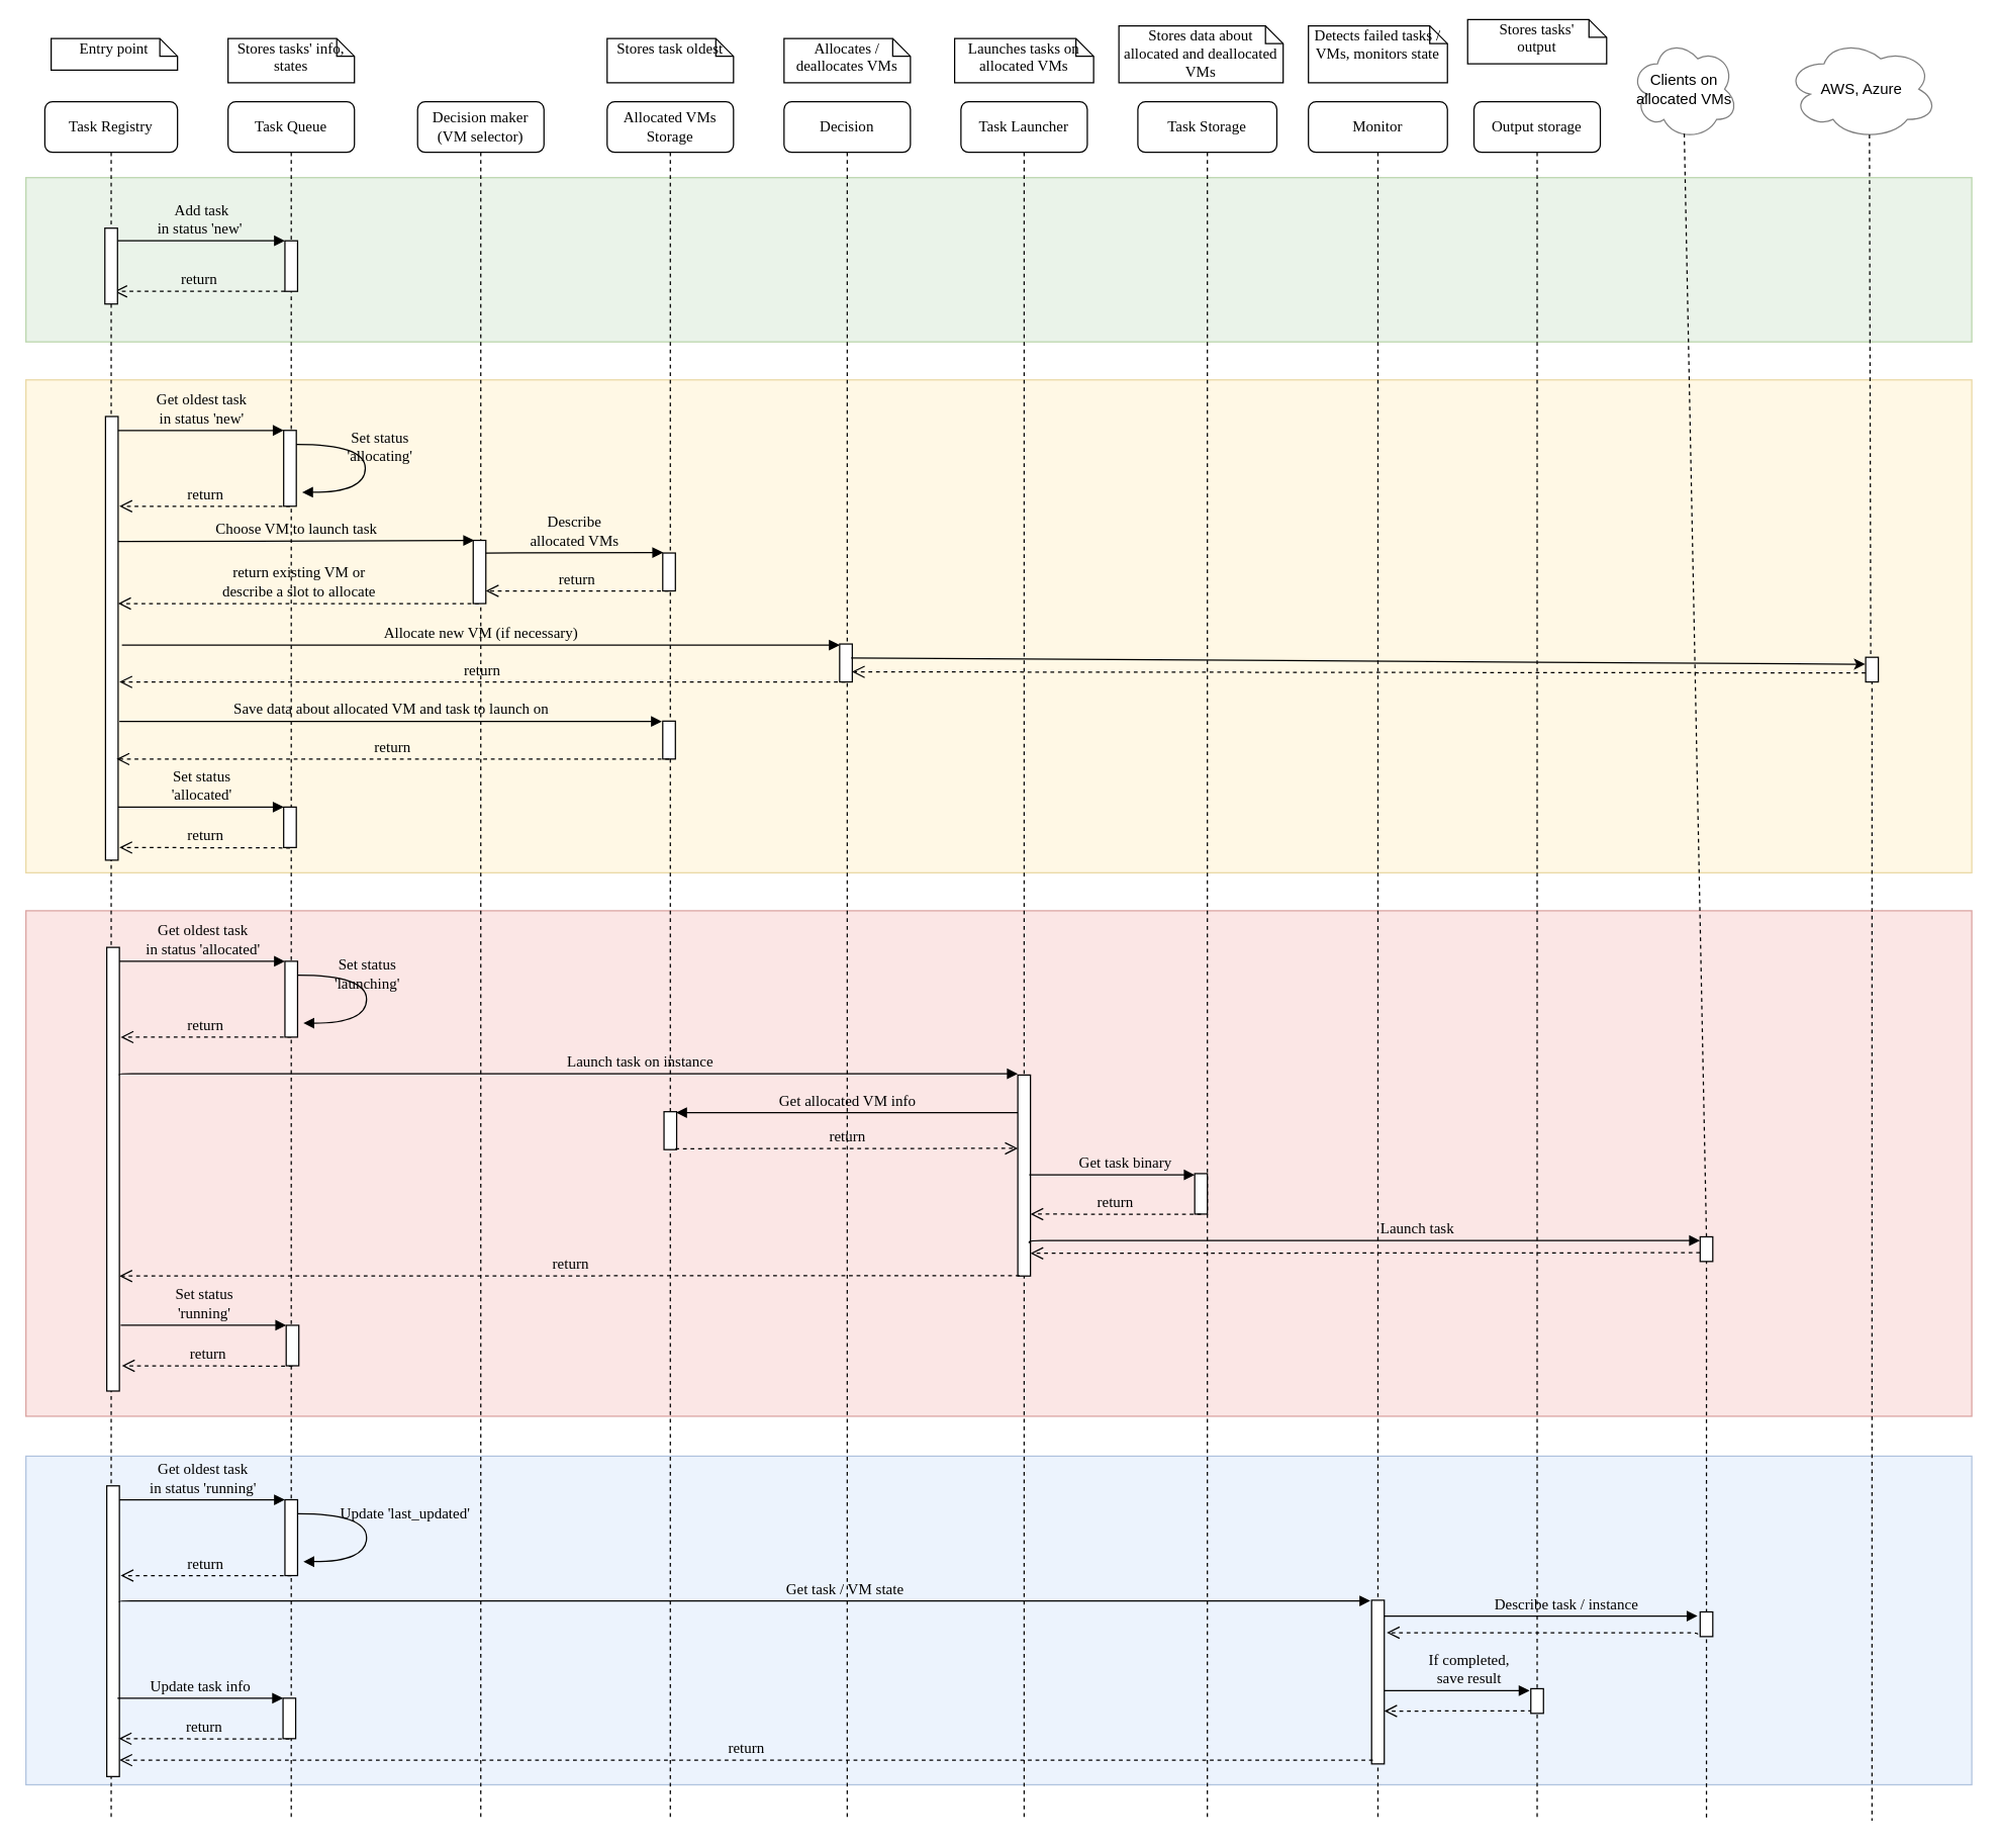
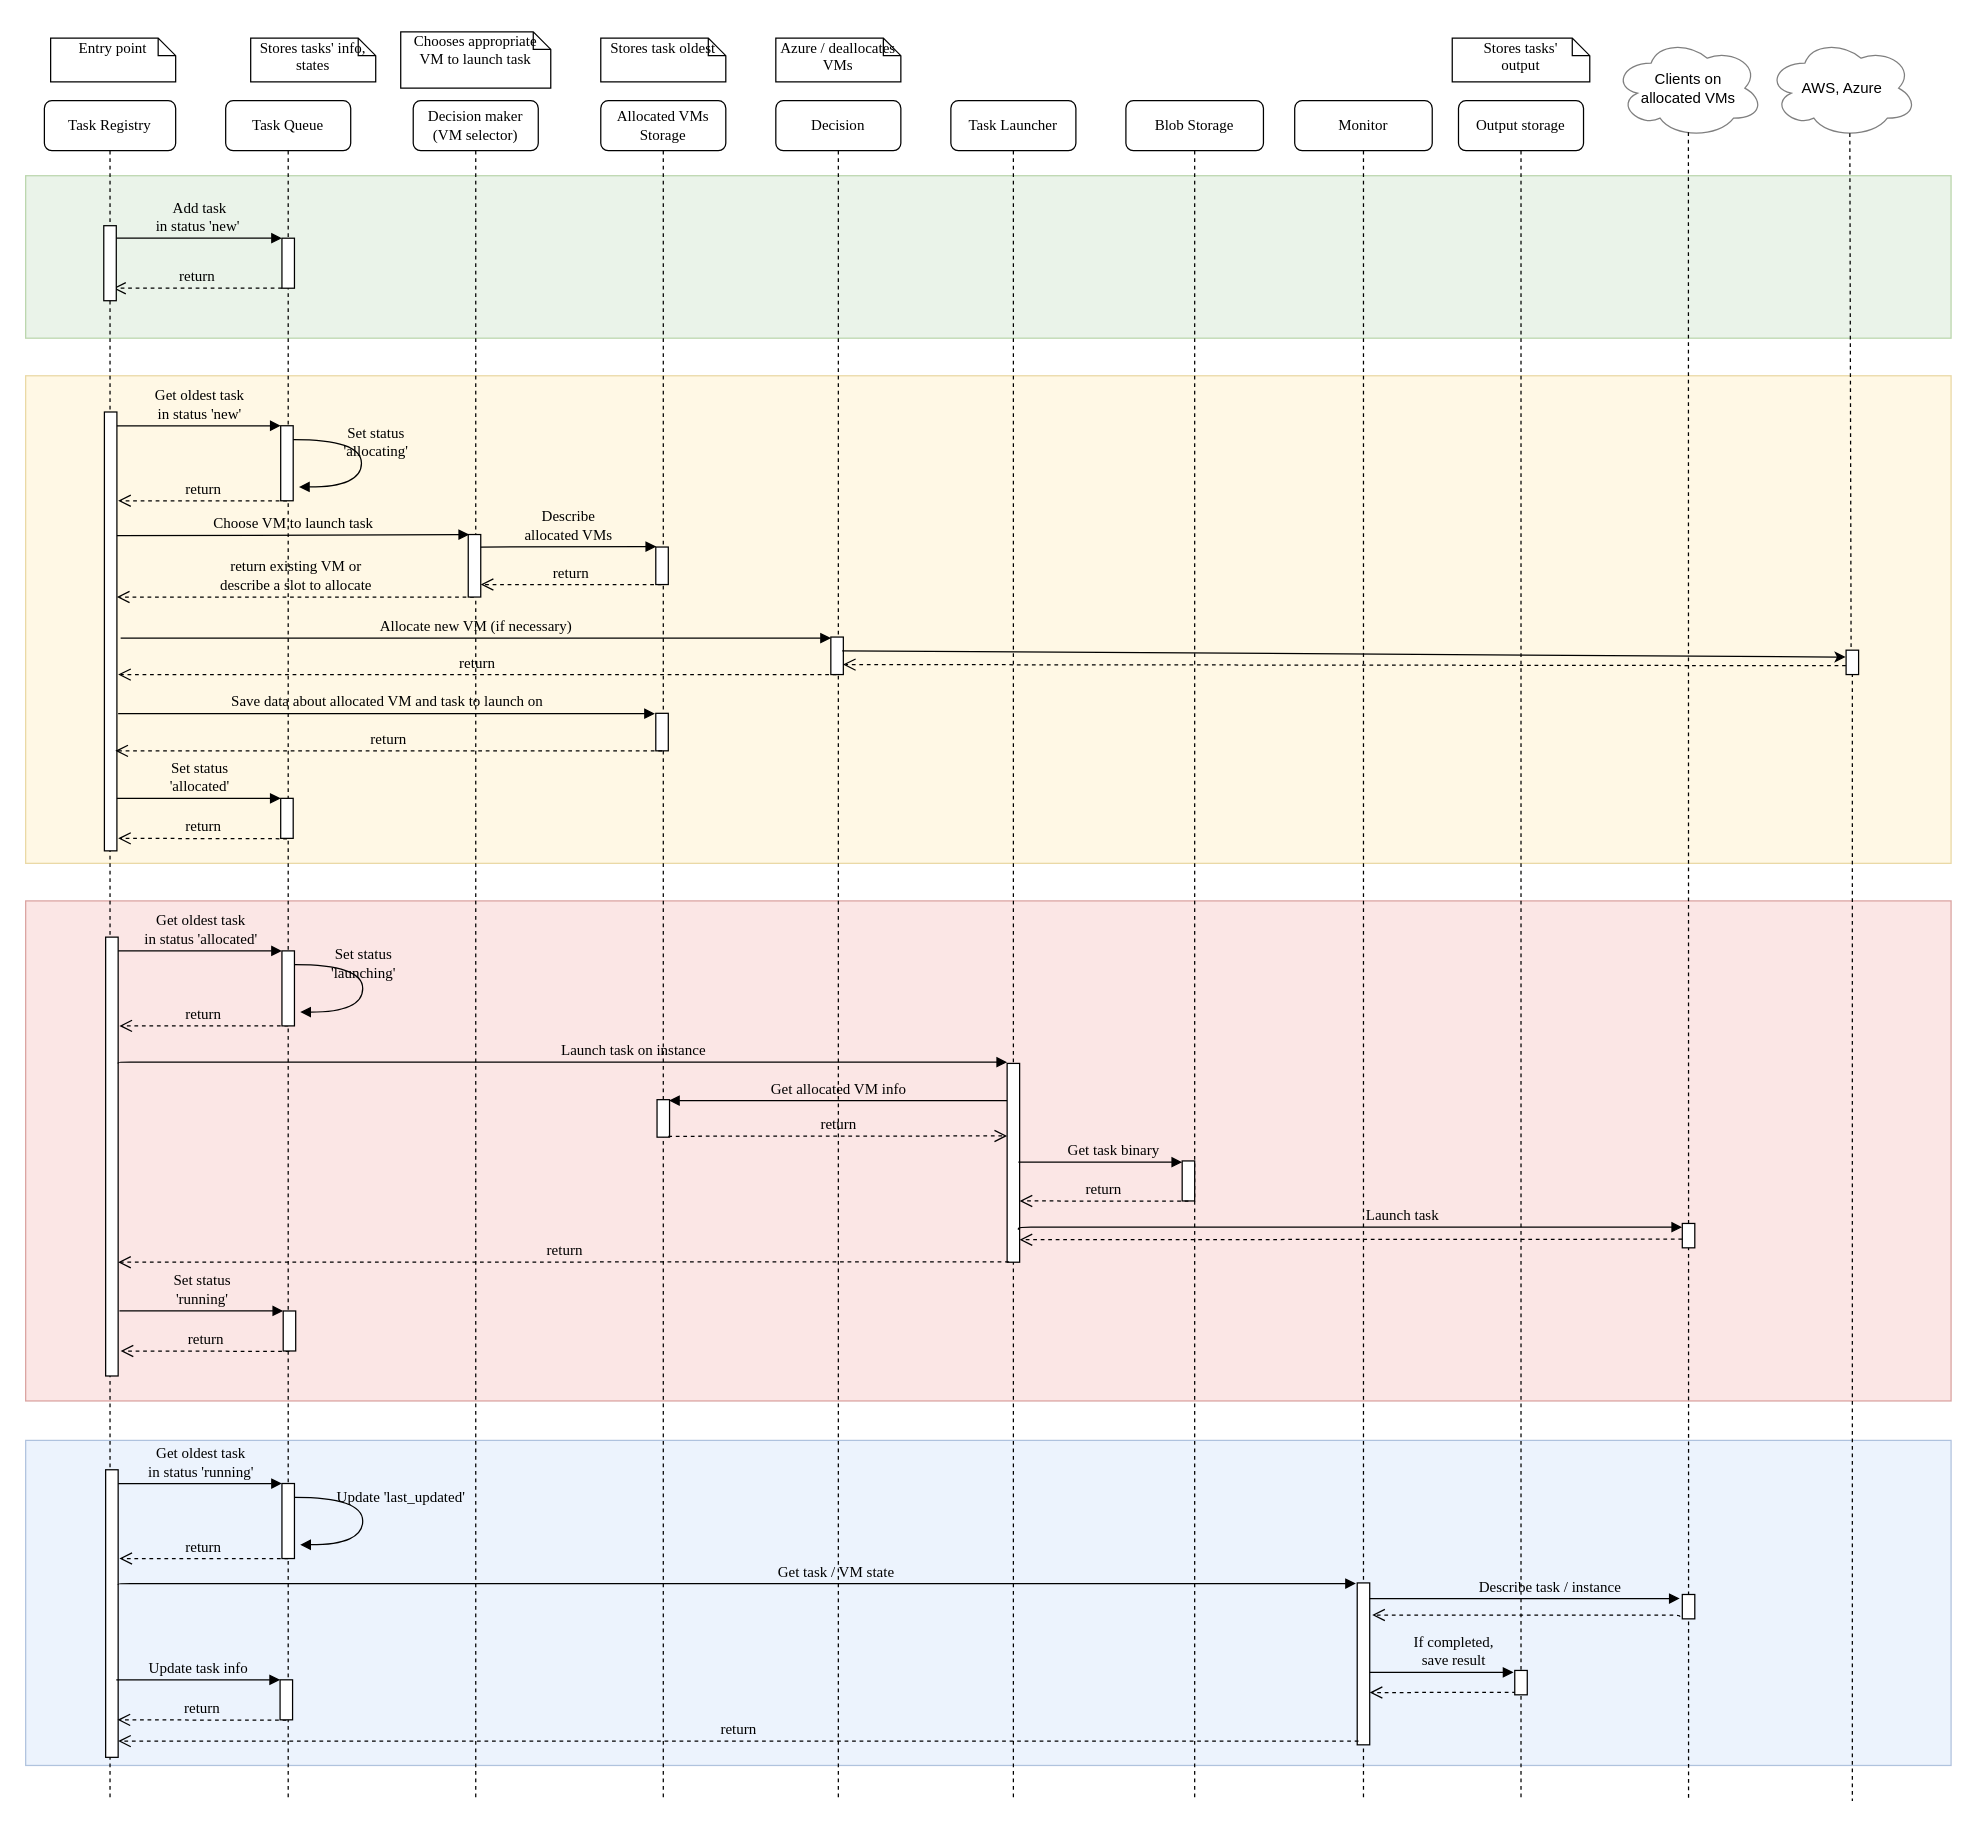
- <mxCell id="86" value="Stores tasks'&lt;br&gt;output" style="shape=note;whiteSpace=wrap;html=1;size=14;verticalAlign=top;align=center;spacingTop=-6;rounded=0;shadow=0;comic=0;labelBackgroundColor=none;strokeWidth=1;fontFamily=Verdana;fontSize=12" parent="1" vertex="1"><mxGeometry x="1161" y="15" width="110" height="35" as="geometry" /></mxCell>
+ <mxCell id="86" value="Stores tasks'&lt;br&gt;output" style="shape=note;whiteSpace=wrap;html=1;size=14;verticalAlign=top;align=center;spacingTop=-6;rounded=0;shadow=0;comic=0;labelBackgroundColor=none;strokeWidth=1;fontFamily=Verdana;fontSize=12" parent="1" vertex="1"><mxGeometry x="1161" y="30" width="110" height="35" as="geometry" /></mxCell>
- <mxCell id="16" value="Entry point" style="shape=note;whiteSpace=wrap;html=1;size=14;verticalAlign=top;align=center;spacingTop=-6;rounded=0;shadow=0;comic=0;labelBackgroundColor=none;strokeWidth=1;fontFamily=Verdana;fontSize=12" parent="1" vertex="1"><mxGeometry x="40" y="30" width="100" height="25" as="geometry" /></mxCell>
+ <mxCell id="16" value="Entry point" style="shape=note;whiteSpace=wrap;html=1;size=14;verticalAlign=top;align=center;spacingTop=-6;rounded=0;shadow=0;comic=0;labelBackgroundColor=none;strokeWidth=1;fontFamily=Verdana;fontSize=12" parent="1" vertex="1"><mxGeometry x="40" y="30" width="100" height="35" as="geometry" /></mxCell>
- <mxCell id="18" value="Stores data about allocated and deallocated VMs" style="shape=note;whiteSpace=wrap;html=1;size=14;verticalAlign=top;align=center;spacingTop=-6;rounded=0;shadow=0;comic=0;labelBackgroundColor=none;strokeWidth=1;fontFamily=Verdana;fontSize=12" parent="1" vertex="1"><mxGeometry x="885" y="20" width="130" height="45" as="geometry" /></mxCell>
- <mxCell id="23" value="Detects failed tasks / VMs, monitors state" style="shape=note;whiteSpace=wrap;html=1;size=14;verticalAlign=top;align=center;spacingTop=-6;rounded=0;shadow=0;comic=0;labelBackgroundColor=none;strokeWidth=1;fontFamily=Verdana;fontSize=12" parent="1" vertex="1"><mxGeometry x="1035" y="20" width="110" height="45" as="geometry" /></mxCell>
- <mxCell id="21" value="Allocates / deallocates VMs" style="shape=note;whiteSpace=wrap;html=1;size=14;verticalAlign=top;align=center;spacingTop=-6;rounded=0;shadow=0;comic=0;labelBackgroundColor=none;strokeWidth=1;fontFamily=Verdana;fontSize=12" parent="1" vertex="1"><mxGeometry x="620" y="30" width="100" height="35" as="geometry" /></mxCell>
+ <mxCell id="21" value="Azure / deallocates VMs" style="shape=note;whiteSpace=wrap;html=1;size=14;verticalAlign=top;align=center;spacingTop=-6;rounded=0;shadow=0;comic=0;labelBackgroundColor=none;strokeWidth=1;fontFamily=Verdana;fontSize=12" parent="1" vertex="1"><mxGeometry x="620" y="30" width="100" height="35" as="geometry" /></mxCell>
- <mxCell id="17" value="Stores tasks' info, states" style="shape=note;whiteSpace=wrap;html=1;size=14;verticalAlign=top;align=center;spacingTop=-6;rounded=0;shadow=0;comic=0;labelBackgroundColor=none;strokeWidth=1;fontFamily=Verdana;fontSize=12" parent="1" vertex="1"><mxGeometry x="180" y="30" width="100" height="35" as="geometry" /></mxCell>
+ <mxCell id="17" value="Stores tasks' info, states" style="shape=note;whiteSpace=wrap;html=1;size=14;verticalAlign=top;align=center;spacingTop=-6;rounded=0;shadow=0;comic=0;labelBackgroundColor=none;strokeWidth=1;fontFamily=Verdana;fontSize=12" parent="1" vertex="1"><mxGeometry x="200" y="30" width="100" height="35" as="geometry" /></mxCell>
+ <mxCell id="20" value="Chooses appropriate VM to launch task" style="shape=note;whiteSpace=wrap;html=1;size=14;verticalAlign=top;align=center;spacingTop=-6;rounded=0;shadow=0;comic=0;labelBackgroundColor=none;strokeWidth=1;fontFamily=Verdana;fontSize=12" parent="1" vertex="1"><mxGeometry x="320" y="25" width="120" height="45" as="geometry" /></mxCell>
- <mxCell id="22" value="Launches tasks on allocated VMs" style="shape=note;whiteSpace=wrap;html=1;size=14;verticalAlign=top;align=center;spacingTop=-6;rounded=0;shadow=0;comic=0;labelBackgroundColor=none;strokeWidth=1;fontFamily=Verdana;fontSize=12" parent="1" vertex="1"><mxGeometry x="755" y="30" width="110" height="35" as="geometry" /></mxCell>
- <mxCell id="88" value="Clients on&lt;br&gt;allocated VMs" style="ellipse;shape=cloud;whiteSpace=wrap;html=1;labelBackgroundColor=none;fontColor=#000000;fillColor=#FFFFFF;gradientColor=none;align=center;opacity=50;" parent="1" vertex="1"><mxGeometry x="1290" y="30" width="85" height="80" as="geometry" /></mxCell>
+ <mxCell id="88" value="Clients on&lt;br&gt;allocated VMs" style="ellipse;shape=cloud;whiteSpace=wrap;html=1;labelBackgroundColor=none;fontColor=#000000;fillColor=#FFFFFF;gradientColor=none;align=center;opacity=50;" parent="1" vertex="1"><mxGeometry x="1290" y="30" width="120" height="80" as="geometry" /></mxCell>
- <mxCell id="13" value="Task Storage" style="shape=umlLifeline;perimeter=lifelinePerimeter;whiteSpace=wrap;html=1;container=0;collapsible=0;recursiveResize=0;outlineConnect=0;rounded=1;shadow=0;comic=0;labelBackgroundColor=none;strokeWidth=1;fontFamily=Verdana;fontSize=12;align=center;" parent="1" vertex="1"><mxGeometry x="900" y="80" width="110" height="1360" as="geometry" /></mxCell>
+ <mxCell id="13" value="Blob Storage" style="shape=umlLifeline;perimeter=lifelinePerimeter;whiteSpace=wrap;html=1;container=0;collapsible=0;recursiveResize=0;outlineConnect=0;rounded=1;shadow=0;comic=0;labelBackgroundColor=none;strokeWidth=1;fontFamily=Verdana;fontSize=12;align=center;" parent="1" vertex="1"><mxGeometry x="900" y="80" width="110" height="1360" as="geometry" /></mxCell>
